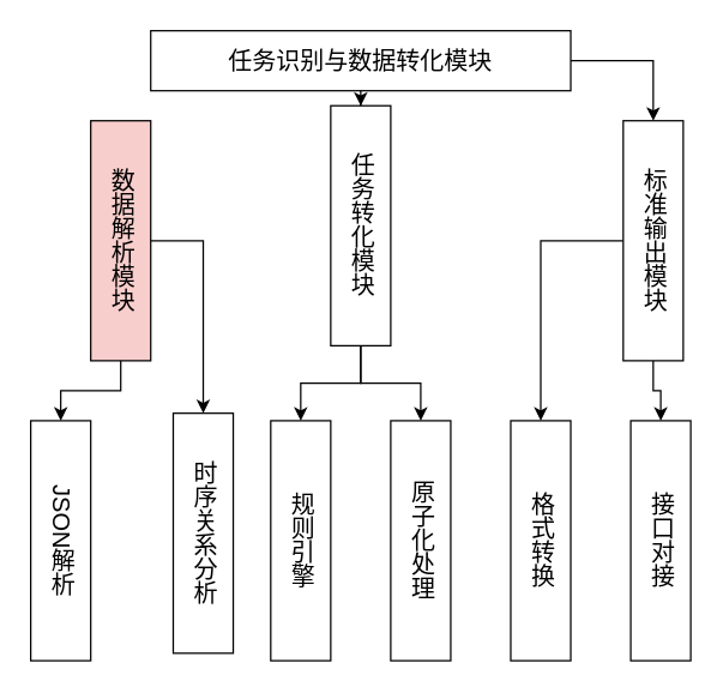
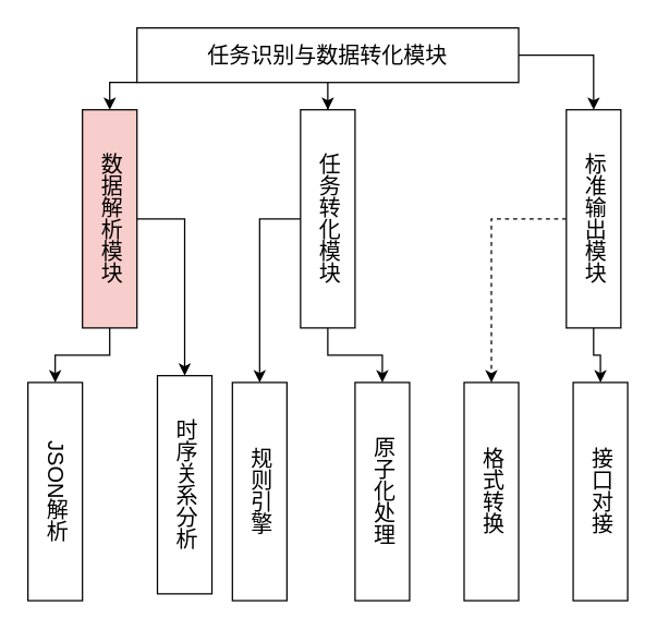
+ <mxCell id="2" style="edgeStyle=orthogonalEdgeStyle;rounded=0;orthogonalLoop=1;jettySize=auto;html=1;entryX=0.5;entryY=0;entryDx=0;entryDy=0;" edge="1" parent="1" source="5" target="8"><mxGeometry relative="1" as="geometry"><Array as="points"><mxPoint x="240" y="60" /><mxPoint x="80" y="60" /></Array></mxGeometry></mxCell>
- <mxCell id="11" value="任务转化模块" style="rounded=0;whiteSpace=wrap;html=1;textDirection=vertical-lr;fontSize=16;" vertex="1" parent="1"><mxGeometry x="220" y="70" width="40" height="160" as="geometry" /></mxCell>
+ <mxCell id="11" value="任务转化模块" style="rounded=0;whiteSpace=wrap;html=1;textDirection=vertical-lr;fontSize=16;" vertex="1" parent="1"><mxGeometry x="220" y="80" width="40" height="160" as="geometry" /></mxCell>
- <mxCell id="12" style="edgeStyle=orthogonalEdgeStyle;rounded=0;orthogonalLoop=1;jettySize=auto;html=1;entryX=0.5;entryY=0;entryDx=0;entryDy=0;" edge="1" parent="1" source="14" target="19"><mxGeometry relative="1" as="geometry" /></mxCell>
+ <mxCell id="12" style="edgeStyle=orthogonalEdgeStyle;rounded=0;orthogonalLoop=1;jettySize=auto;html=1;entryX=0.5;entryY=0;entryDx=0;entryDy=0;dashed=1;" edge="1" parent="1" source="14" target="19"><mxGeometry relative="1" as="geometry" /></mxCell>
- <mxCell id="17" value="规则引擎" style="rounded=0;whiteSpace=wrap;html=1;textDirection=vertical-lr;fontSize=16;" vertex="1" parent="1"><mxGeometry x="180" y="280" width="40" height="160" as="geometry" /></mxCell>
+ <mxCell id="17" value="规则引擎" style="rounded=0;whiteSpace=wrap;html=1;textDirection=vertical-lr;fontSize=16;" vertex="1" parent="1"><mxGeometry x="170" y="280" width="40" height="160" as="geometry" /></mxCell>
